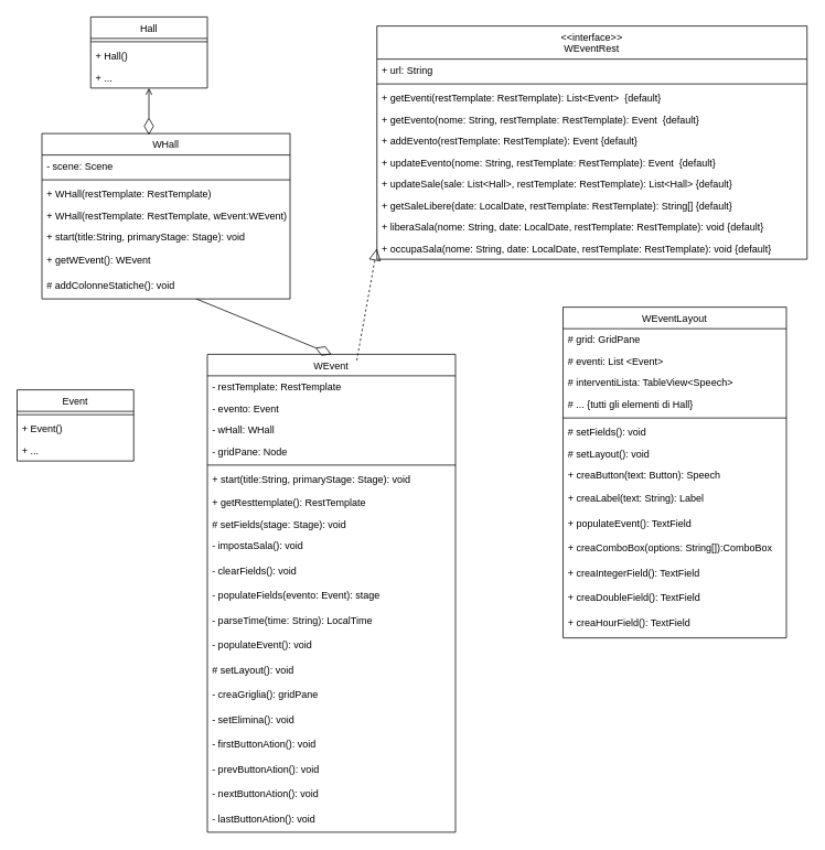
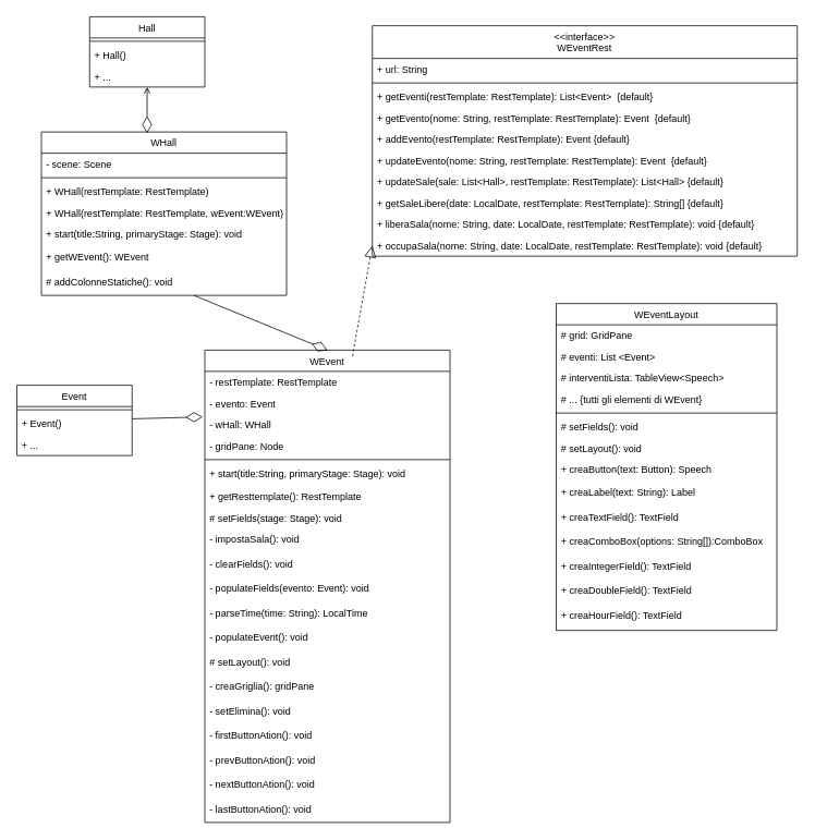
- <mxCell id="36" value="# ... {tutti gli elementi di Hall}" style="text;align=left;verticalAlign=top;spacingLeft=4;spacingRight=4;overflow=hidden;rotatable=0;points=[[0,0.5],[1,0.5]];portConstraint=eastwest;fontStyle=0" parent="32" vertex="1"><mxGeometry y="104" width="270" height="26" as="geometry" /></mxCell>
+ <mxCell id="36" value="# ... {tutti gli elementi di WEvent}" style="text;align=left;verticalAlign=top;spacingLeft=4;spacingRight=4;overflow=hidden;rotatable=0;points=[[0,0.5],[1,0.5]];portConstraint=eastwest;fontStyle=0" parent="32" vertex="1"><mxGeometry y="104" width="270" height="26" as="geometry" /></mxCell>
+ <mxCell id="63" value="" style="endArrow=none;html=1;rounded=0;startArrow=diamondThin;startFill=0;startSize=18;exitX=-0.009;exitY=0.145;exitDx=0;exitDy=0;exitPerimeter=0;" parent="1" source="13" target="59" edge="1"><mxGeometry width="50" height="50" relative="1" as="geometry"><mxPoint x="260" y="481" as="sourcePoint" /><mxPoint x="178" y="476.12" as="targetPoint" /></mxGeometry></mxCell>
- <mxCell id="42" value="+ populateEvent(): TextField" style="text;align=left;verticalAlign=top;spacingLeft=4;spacingRight=4;overflow=hidden;rotatable=0;points=[[0,0.5],[1,0.5]];portConstraint=eastwest;" parent="32" vertex="1"><mxGeometry y="248" width="270" height="30" as="geometry" /></mxCell>
+ <mxCell id="42" value="+ creaTextField(): TextField" style="text;align=left;verticalAlign=top;spacingLeft=4;spacingRight=4;overflow=hidden;rotatable=0;points=[[0,0.5],[1,0.5]];portConstraint=eastwest;" parent="32" vertex="1"><mxGeometry y="248" width="270" height="30" as="geometry" /></mxCell>
- <mxCell id="21" value="- populateFields(evento: Event): stage" style="text;align=left;verticalAlign=top;spacingLeft=4;spacingRight=4;overflow=hidden;rotatable=0;points=[[0,0.5],[1,0.5]];portConstraint=eastwest;" parent="10" vertex="1"><mxGeometry y="278" width="300" height="30" as="geometry" /></mxCell>
+ <mxCell id="21" value="- populateFields(evento: Event): void" style="text;align=left;verticalAlign=top;spacingLeft=4;spacingRight=4;overflow=hidden;rotatable=0;points=[[0,0.5],[1,0.5]];portConstraint=eastwest;" parent="10" vertex="1"><mxGeometry y="278" width="300" height="30" as="geometry" /></mxCell>
